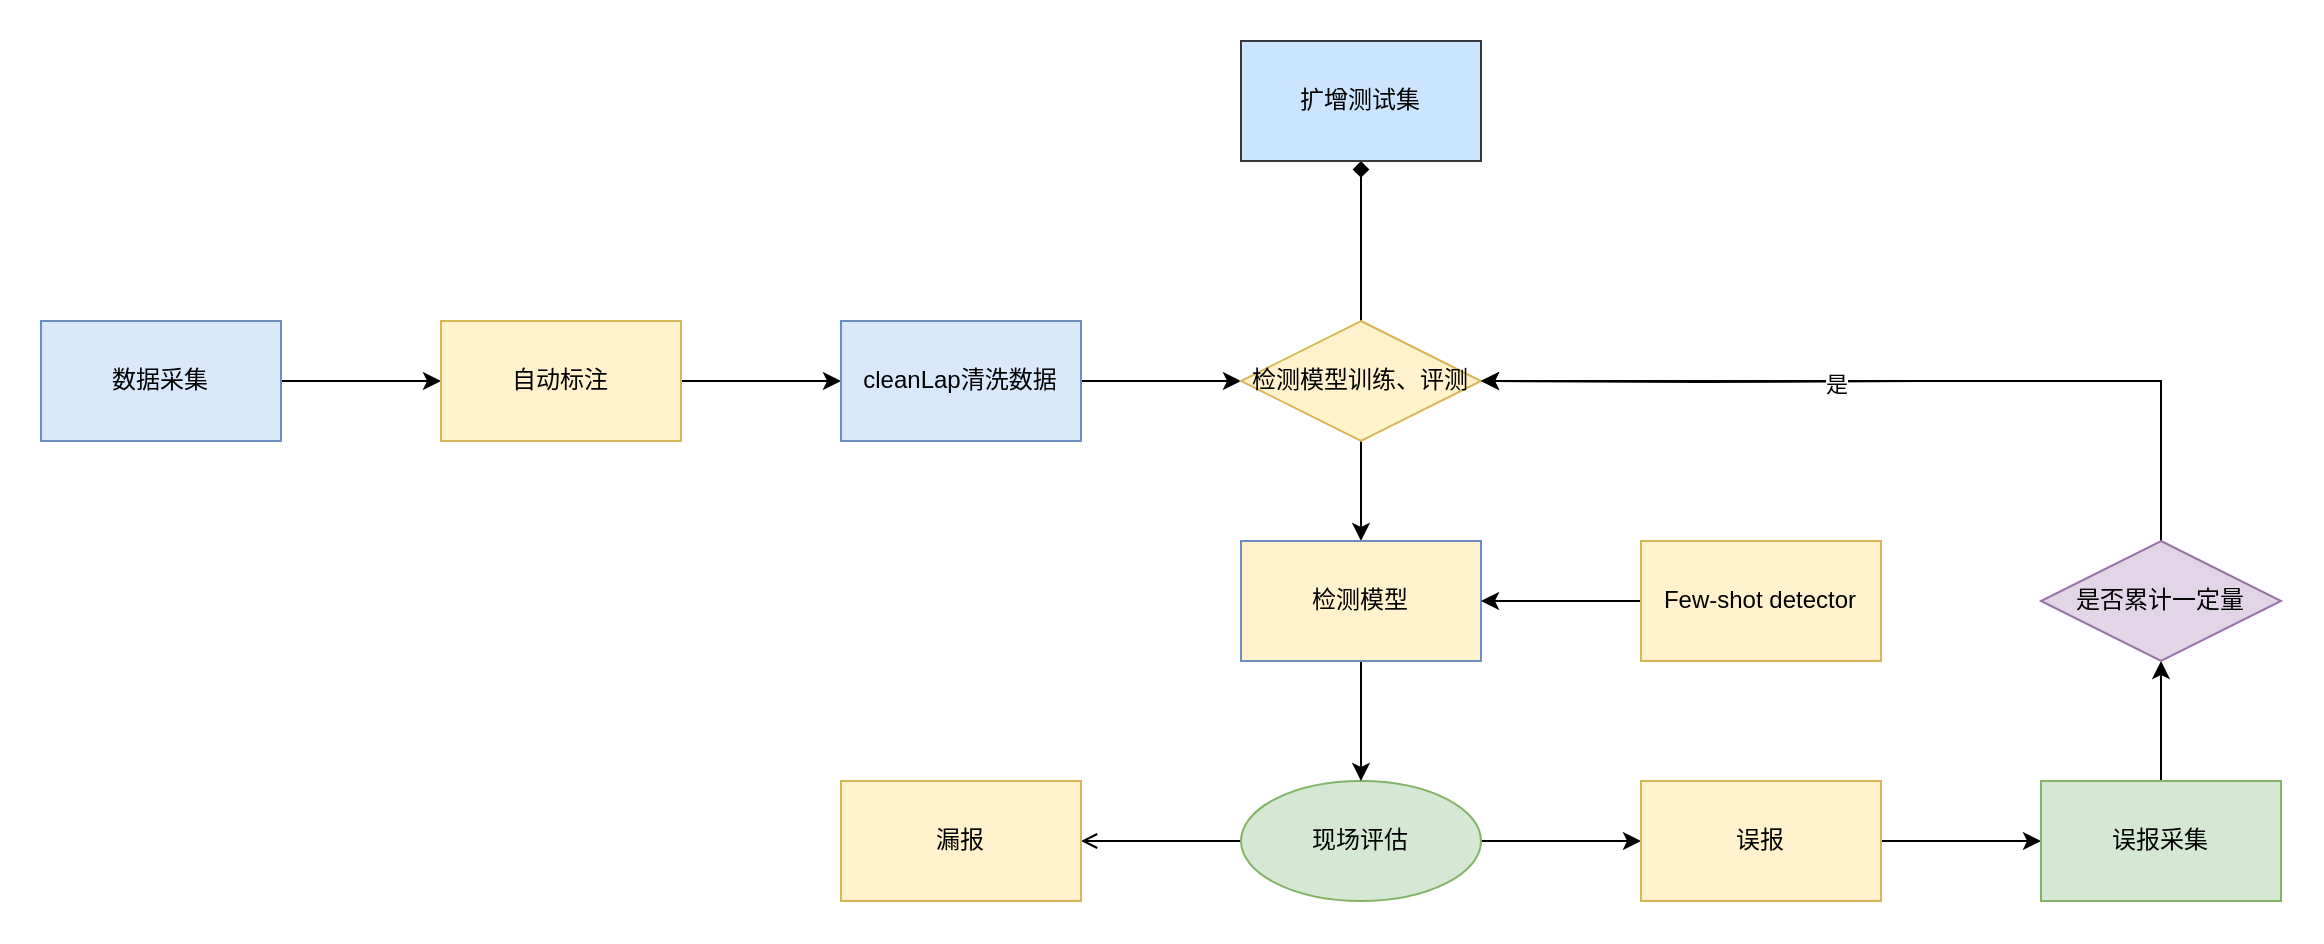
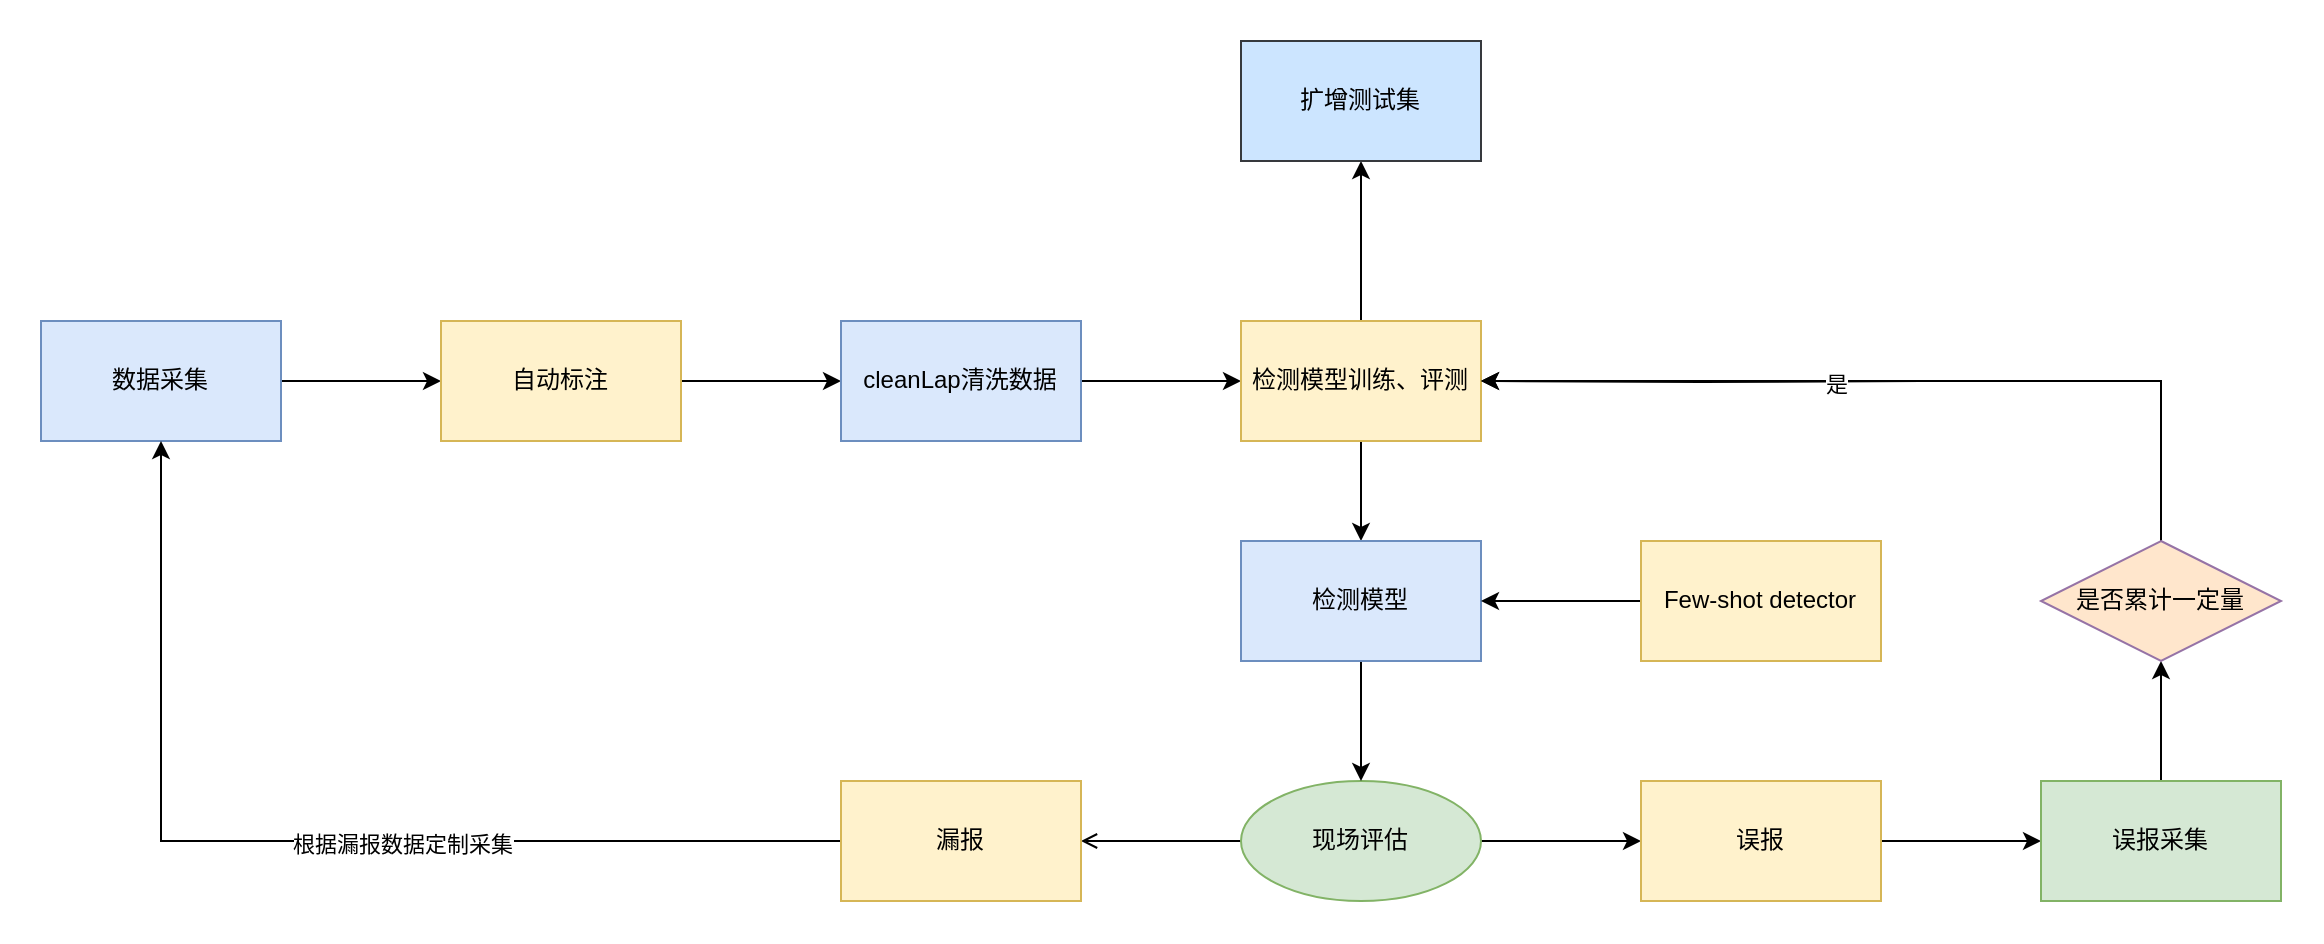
- <mxCell id="9" value="" style="edgeStyle=orthogonalEdgeStyle;rounded=0;orthogonalLoop=1;jettySize=auto;html=1;endArrow=diamond;" edge="1" parent="1" source="10" target="29"><mxGeometry relative="1" as="geometry" /></mxCell>
+ <mxCell id="9" value="" style="edgeStyle=orthogonalEdgeStyle;rounded=0;orthogonalLoop=1;jettySize=auto;html=1;" edge="1" parent="1" source="10" target="29"><mxGeometry relative="1" as="geometry" /></mxCell>
- <mxCell id="10" value="检测模型训练、评测" style="rhombus;whiteSpace=wrap;html=1;fillColor=#fff2cc;strokeColor=#d6b656;" vertex="1" parent="1"><mxGeometry x="620" y="160" width="120" height="60" as="geometry" /></mxCell>
+ <mxCell id="10" value="检测模型训练、评测" style="whiteSpace=wrap;html=1;rounded=0;fillColor=#fff2cc;strokeColor=#d6b656;" vertex="1" parent="1"><mxGeometry x="620" y="160" width="120" height="60" as="geometry" /></mxCell>
- <mxCell id="20" value="检测模型" style="whiteSpace=wrap;html=1;rounded=0;fillColor=#fff2cc;strokeColor=#6c8ebf;" vertex="1" parent="1"><mxGeometry x="620" y="270" width="120" height="60" as="geometry" /></mxCell>
+ <mxCell id="20" value="检测模型" style="whiteSpace=wrap;html=1;rounded=0;fillColor=#dae8fc;strokeColor=#6c8ebf;" vertex="1" parent="1"><mxGeometry x="620" y="270" width="120" height="60" as="geometry" /></mxCell>
- <mxCell id="28" value="是否累计一定量" style="rhombus;whiteSpace=wrap;html=1;rounded=0;strokeColor=#9673a6;fillColor=#e1d5e7;" vertex="1" parent="1"><mxGeometry x="1020" y="270" width="120" height="60" as="geometry" /></mxCell>
+ <mxCell id="28" value="是否累计一定量" style="rhombus;whiteSpace=wrap;html=1;rounded=0;strokeColor=#9673a6;fillColor=#ffe6cc;" vertex="1" parent="1"><mxGeometry x="1020" y="270" width="120" height="60" as="geometry" /></mxCell>
+ <mxCell id="14" style="edgeStyle=orthogonalEdgeStyle;rounded=0;orthogonalLoop=1;jettySize=auto;html=1;entryX=0.5;entryY=1;entryDx=0;entryDy=0;" edge="1" parent="1" source="16" target="3"><mxGeometry relative="1" as="geometry" /></mxCell>
+ <mxCell id="15" value="根据漏报数据定制采集" style="edgeLabel;html=1;align=center;verticalAlign=middle;resizable=0;points=[];" vertex="1" connectable="0" parent="14"><mxGeometry x="-0.189" y="1" relative="1" as="geometry"><mxPoint as="offset" /></mxGeometry></mxCell>
